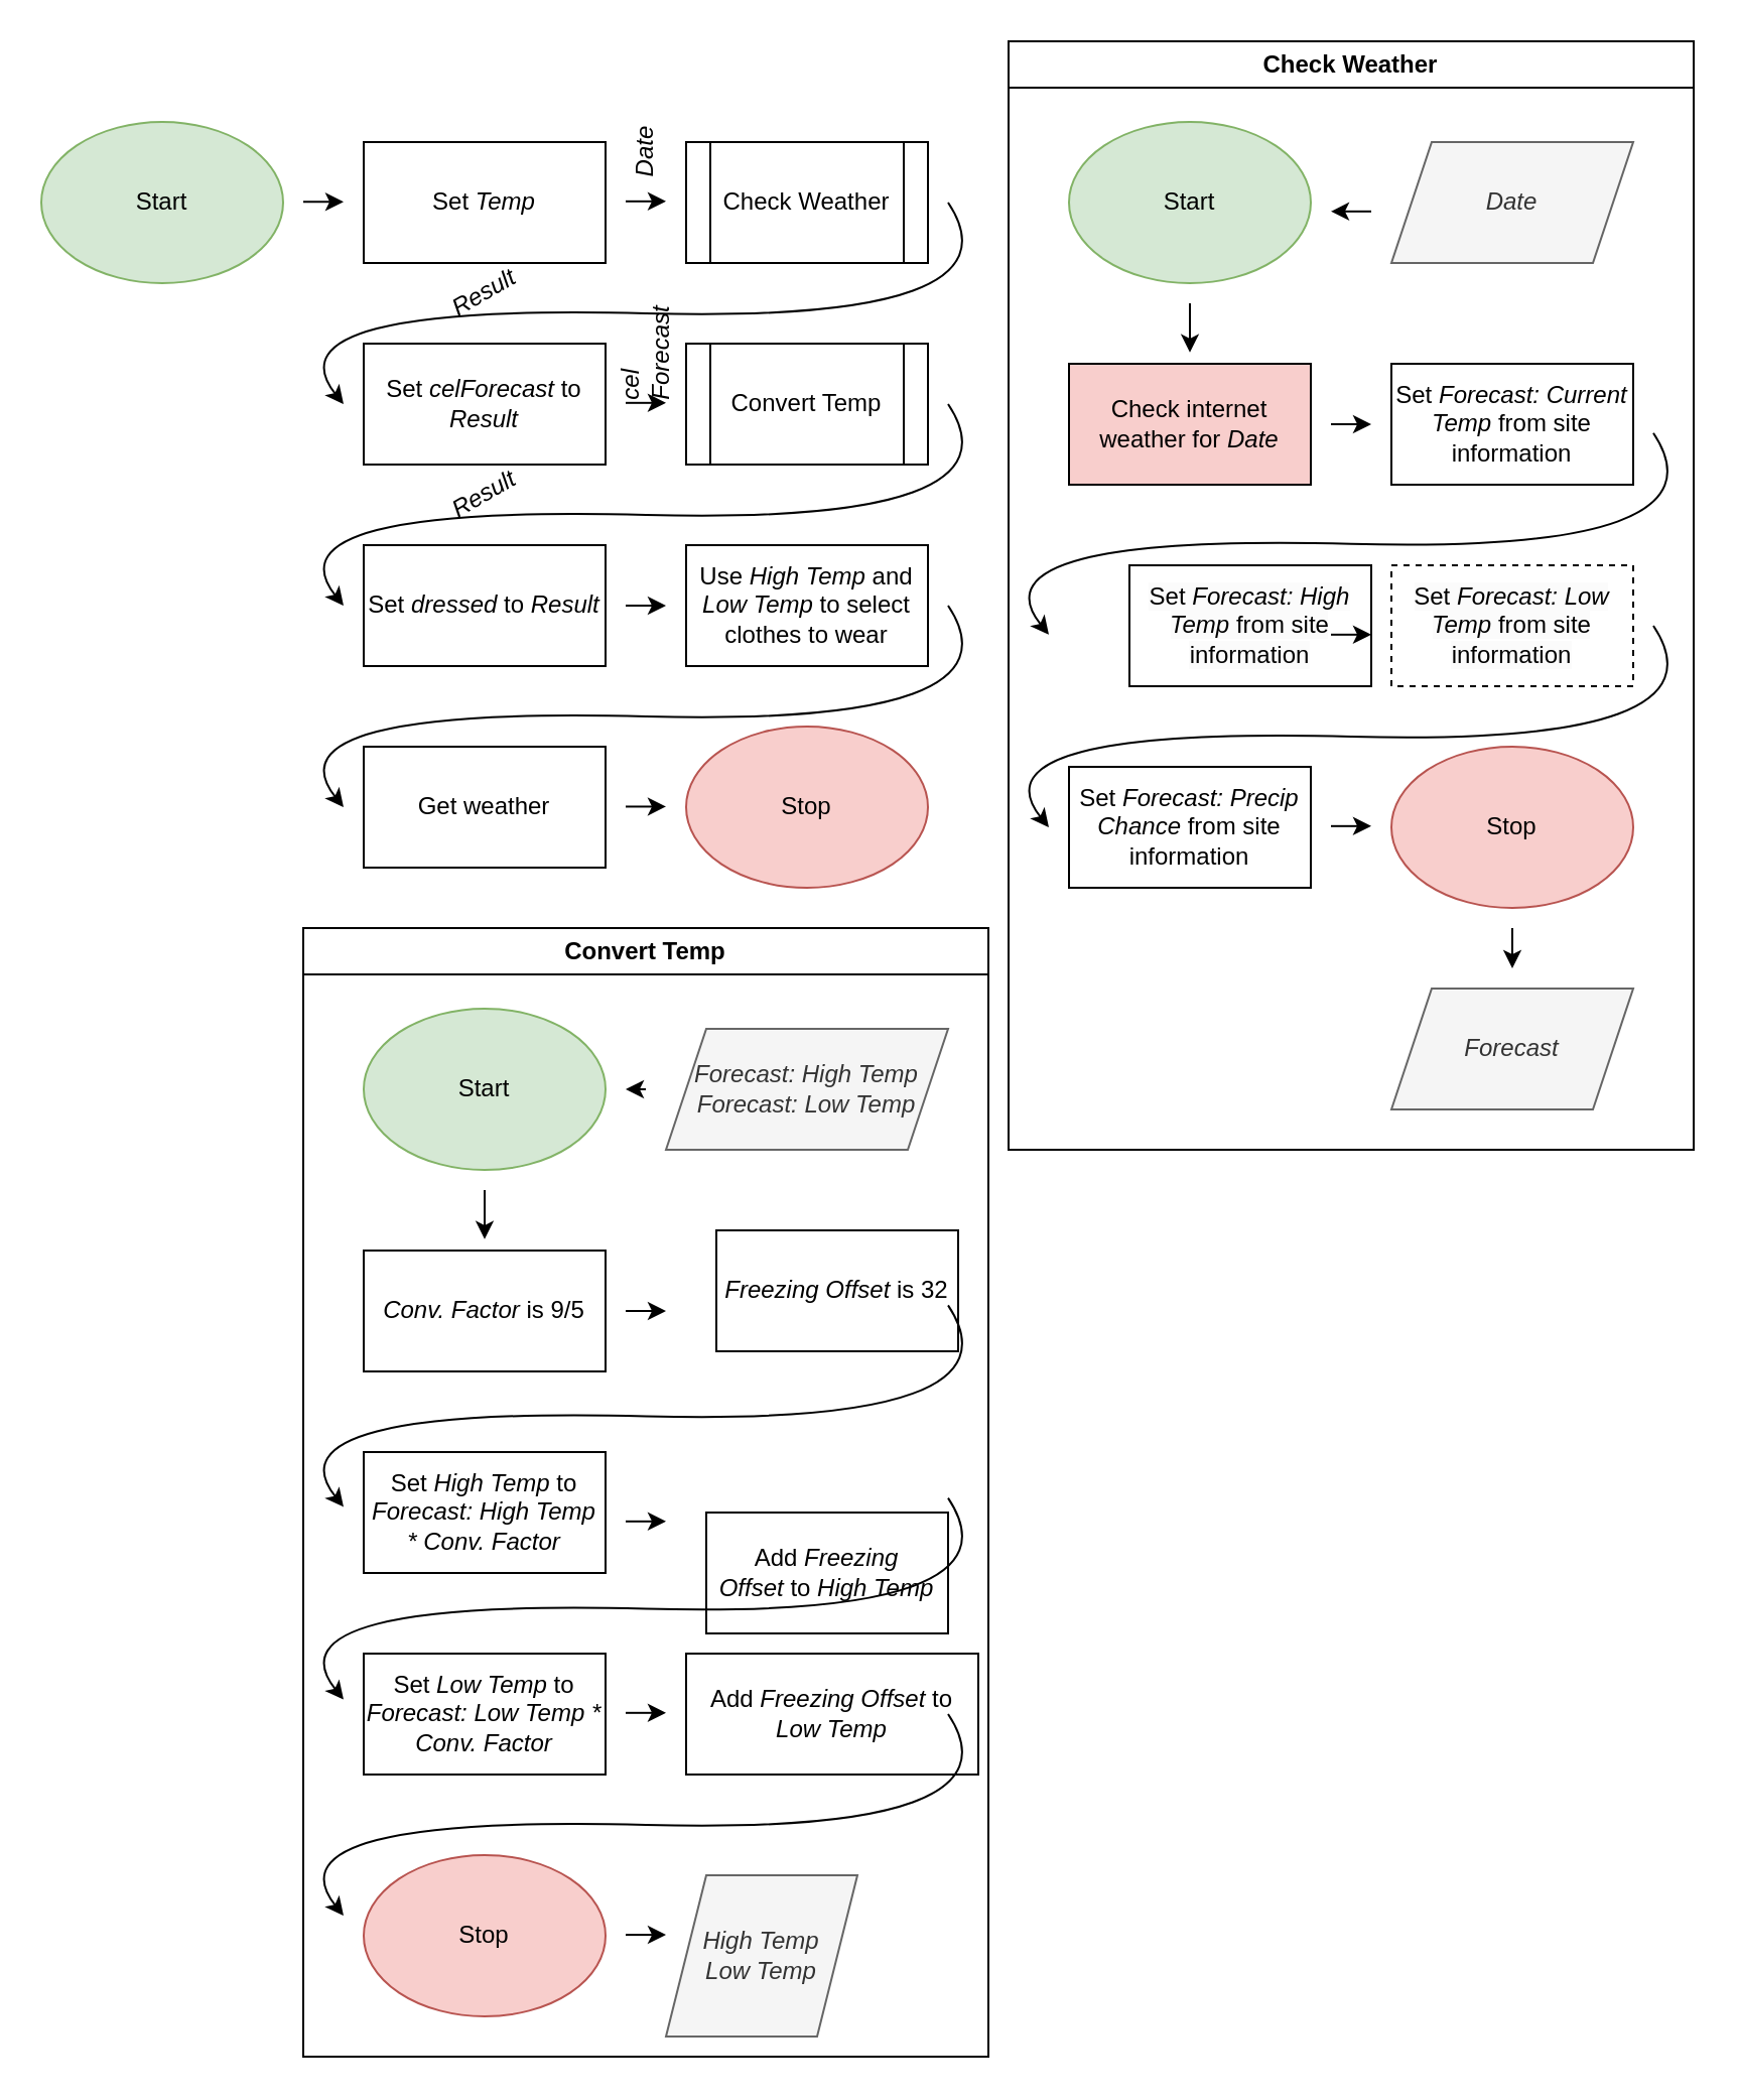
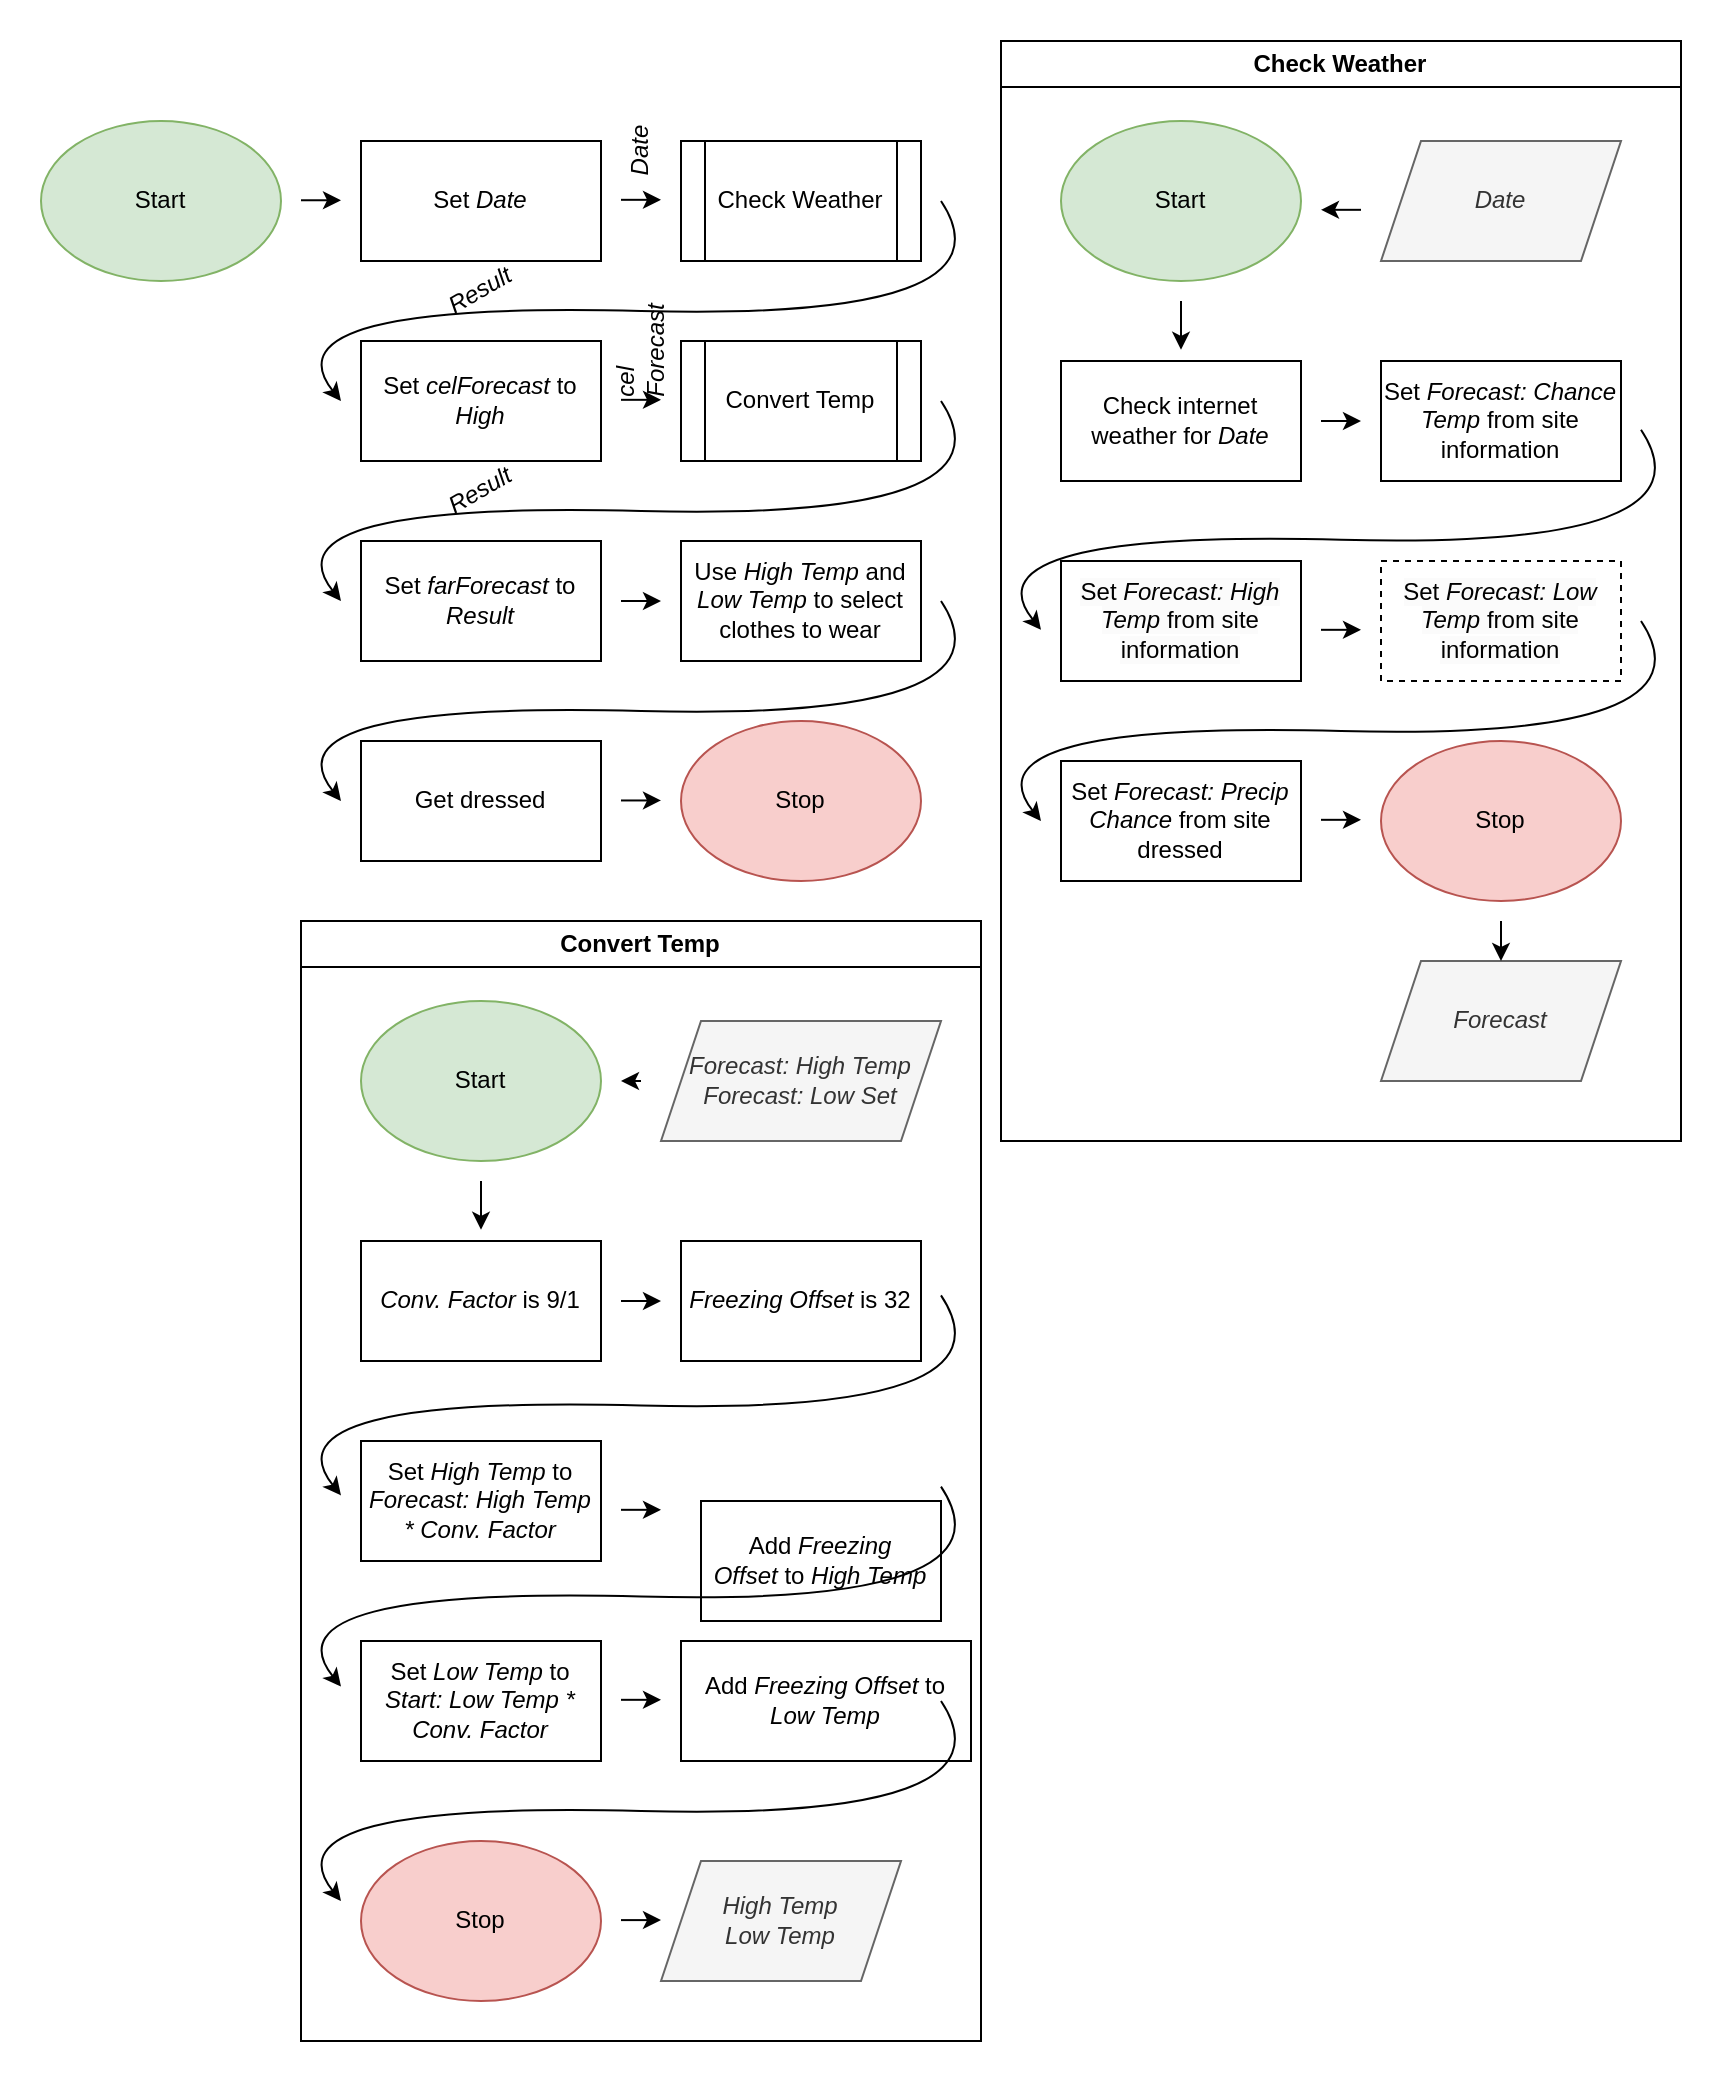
- <mxCell id="21" value="Set &lt;i&gt;Temp&lt;/i&gt;" style="rounded=0;whiteSpace=wrap;html=1;" vertex="1" parent="1"><mxGeometry x="180" y="70" width="120" height="60" as="geometry" /></mxCell>
+ <mxCell id="21" value="Set &lt;i&gt;Date&lt;/i&gt;" style="rounded=0;whiteSpace=wrap;html=1;" vertex="1" parent="1"><mxGeometry x="180" y="70" width="120" height="60" as="geometry" /></mxCell>
- <mxCell id="23" value="Set &lt;i&gt;celForecast&lt;/i&gt;&amp;nbsp;to &lt;i&gt;Result&lt;/i&gt;" style="rounded=0;whiteSpace=wrap;html=1;" vertex="1" parent="1"><mxGeometry x="180" y="170" width="120" height="60" as="geometry" /></mxCell>
+ <mxCell id="23" value="Set &lt;i&gt;celForecast&lt;/i&gt;&amp;nbsp;to &lt;i&gt;High&lt;/i&gt;" style="rounded=0;whiteSpace=wrap;html=1;" vertex="1" parent="1"><mxGeometry x="180" y="170" width="120" height="60" as="geometry" /></mxCell>
- <mxCell id="4" value="Check internet weather for &lt;i&gt;Date&lt;/i&gt;" style="rounded=0;whiteSpace=wrap;html=1;fillColor=#f8cecc;" vertex="1" parent="2"><mxGeometry x="30" y="160" width="120" height="60" as="geometry" /></mxCell>
+ <mxCell id="4" value="Check internet weather for &lt;i&gt;Date&lt;/i&gt;" style="rounded=0;whiteSpace=wrap;html=1;" vertex="1" parent="2"><mxGeometry x="30" y="160" width="120" height="60" as="geometry" /></mxCell>
- <mxCell id="5" value="Set &lt;i&gt;Forecast: Current Temp &lt;/i&gt;from site information" style="rounded=0;whiteSpace=wrap;html=1;" vertex="1" parent="2"><mxGeometry x="190" y="160" width="120" height="60" as="geometry" /></mxCell>
+ <mxCell id="5" value="Set &lt;i&gt;Forecast: Chance Temp &lt;/i&gt;from site information" style="rounded=0;whiteSpace=wrap;html=1;" vertex="1" parent="2"><mxGeometry x="190" y="160" width="120" height="60" as="geometry" /></mxCell>
- <mxCell id="52" value="Set &lt;i&gt;dressed &lt;/i&gt;to &lt;i&gt;Result&lt;/i&gt;" style="rounded=0;whiteSpace=wrap;html=1;" vertex="1" parent="1"><mxGeometry x="180" y="270" width="120" height="60" as="geometry" /></mxCell>
+ <mxCell id="52" value="Set &lt;i&gt;farForecast &lt;/i&gt;to &lt;i&gt;Result&lt;/i&gt;" style="rounded=0;whiteSpace=wrap;html=1;" vertex="1" parent="1"><mxGeometry x="180" y="270" width="120" height="60" as="geometry" /></mxCell>
- <mxCell id="6" value="&lt;span style=&quot;color: rgb(0, 0, 0); font-family: Helvetica; font-size: 12px; font-style: normal; font-variant-ligatures: normal; font-variant-caps: normal; font-weight: 400; letter-spacing: normal; orphans: 2; text-align: center; text-indent: 0px; text-transform: none; widows: 2; word-spacing: 0px; -webkit-text-stroke-width: 0px; background-color: rgb(251, 251, 251); text-decoration-thickness: initial; text-decoration-style: initial; text-decoration-color: initial; float: none; display: inline !important;&quot;&gt;Set&lt;span&gt;&amp;nbsp;&lt;/span&gt;&lt;/span&gt;&lt;i style=&quot;border-color: var(--border-color); color: rgb(0, 0, 0); font-family: Helvetica; font-size: 12px; font-variant-ligatures: normal; font-variant-caps: normal; font-weight: 400; letter-spacing: normal; orphans: 2; text-align: center; text-indent: 0px; text-transform: none; widows: 2; word-spacing: 0px; -webkit-text-stroke-width: 0px; background-color: rgb(251, 251, 251); text-decoration-thickness: initial; text-decoration-style: initial; text-decoration-color: initial;&quot;&gt;Forecast: High Temp&lt;span&gt;&amp;nbsp;&lt;/span&gt;&lt;/i&gt;&lt;span style=&quot;color: rgb(0, 0, 0); font-family: Helvetica; font-size: 12px; font-style: normal; font-variant-ligatures: normal; font-variant-caps: normal; font-weight: 400; letter-spacing: normal; orphans: 2; text-align: center; text-indent: 0px; text-transform: none; widows: 2; word-spacing: 0px; -webkit-text-stroke-width: 0px; background-color: rgb(251, 251, 251); text-decoration-thickness: initial; text-decoration-style: initial; text-decoration-color: initial; float: none; display: inline !important;&quot;&gt;from site information&lt;/span&gt;" style="rounded=0;whiteSpace=wrap;html=1;" vertex="1" parent="2"><mxGeometry x="60" y="260" width="120" height="60" as="geometry" /></mxCell>
+ <mxCell id="6" value="&lt;span style=&quot;color: rgb(0, 0, 0); font-family: Helvetica; font-size: 12px; font-style: normal; font-variant-ligatures: normal; font-variant-caps: normal; font-weight: 400; letter-spacing: normal; orphans: 2; text-align: center; text-indent: 0px; text-transform: none; widows: 2; word-spacing: 0px; -webkit-text-stroke-width: 0px; background-color: rgb(251, 251, 251); text-decoration-thickness: initial; text-decoration-style: initial; text-decoration-color: initial; float: none; display: inline !important;&quot;&gt;Set&lt;span&gt;&amp;nbsp;&lt;/span&gt;&lt;/span&gt;&lt;i style=&quot;border-color: var(--border-color); color: rgb(0, 0, 0); font-family: Helvetica; font-size: 12px; font-variant-ligatures: normal; font-variant-caps: normal; font-weight: 400; letter-spacing: normal; orphans: 2; text-align: center; text-indent: 0px; text-transform: none; widows: 2; word-spacing: 0px; -webkit-text-stroke-width: 0px; background-color: rgb(251, 251, 251); text-decoration-thickness: initial; text-decoration-style: initial; text-decoration-color: initial;&quot;&gt;Forecast: High Temp&lt;span&gt;&amp;nbsp;&lt;/span&gt;&lt;/i&gt;&lt;span style=&quot;color: rgb(0, 0, 0); font-family: Helvetica; font-size: 12px; font-style: normal; font-variant-ligatures: normal; font-variant-caps: normal; font-weight: 400; letter-spacing: normal; orphans: 2; text-align: center; text-indent: 0px; text-transform: none; widows: 2; word-spacing: 0px; -webkit-text-stroke-width: 0px; background-color: rgb(251, 251, 251); text-decoration-thickness: initial; text-decoration-style: initial; text-decoration-color: initial; float: none; display: inline !important;&quot;&gt;from site information&lt;/span&gt;" style="rounded=0;whiteSpace=wrap;html=1;" vertex="1" parent="2"><mxGeometry x="30" y="260" width="120" height="60" as="geometry" /></mxCell>
- <mxCell id="57" value="Get weather" style="rounded=0;whiteSpace=wrap;html=1;" vertex="1" parent="1"><mxGeometry x="180" y="370" width="120" height="60" as="geometry" /></mxCell>
+ <mxCell id="57" value="Get dressed" style="rounded=0;whiteSpace=wrap;html=1;" vertex="1" parent="1"><mxGeometry x="180" y="370" width="120" height="60" as="geometry" /></mxCell>
- <mxCell id="8" value="Set&amp;nbsp;&lt;i style=&quot;border-color: var(--border-color);&quot;&gt;Forecast: Precip Chance&amp;nbsp;&lt;/i&gt;from site information" style="rounded=0;whiteSpace=wrap;html=1;" vertex="1" parent="2"><mxGeometry x="30" y="360" width="120" height="60" as="geometry" /></mxCell>
+ <mxCell id="8" value="Set&amp;nbsp;&lt;i style=&quot;border-color: var(--border-color);&quot;&gt;Forecast: Precip Chance&amp;nbsp;&lt;/i&gt;from site dressed" style="rounded=0;whiteSpace=wrap;html=1;" vertex="1" parent="2"><mxGeometry x="30" y="360" width="120" height="60" as="geometry" /></mxCell>
- <mxCell id="10" value="&lt;i&gt;Forecast&lt;/i&gt;" style="shape=parallelogram;perimeter=parallelogramPerimeter;whiteSpace=wrap;html=1;fixedSize=1;fillColor=#f5f5f5;fontColor=#333333;strokeColor=#666666;" vertex="1" parent="2"><mxGeometry x="190" y="470" width="120" height="60" as="geometry" /></mxCell>
+ <mxCell id="10" value="&lt;i&gt;Forecast&lt;/i&gt;" style="shape=parallelogram;perimeter=parallelogramPerimeter;whiteSpace=wrap;html=1;fixedSize=1;fillColor=#f5f5f5;fontColor=#333333;strokeColor=#666666;" vertex="1" parent="2"><mxGeometry x="190" y="460" width="120" height="60" as="geometry" /></mxCell>
- <mxCell id="30" value="&lt;i&gt;Forecast: High Temp&lt;br&gt;Forecast: Low Temp&lt;br&gt;&lt;/i&gt;" style="shape=parallelogram;perimeter=parallelogramPerimeter;whiteSpace=wrap;html=1;fixedSize=1;fillColor=#f5f5f5;fontColor=#333333;strokeColor=#666666;" vertex="1" parent="29"><mxGeometry x="180" y="50" width="140" height="60" as="geometry" /></mxCell>
+ <mxCell id="30" value="&lt;i&gt;Forecast: High Temp&lt;br&gt;Forecast: Low Set&lt;br&gt;&lt;/i&gt;" style="shape=parallelogram;perimeter=parallelogramPerimeter;whiteSpace=wrap;html=1;fixedSize=1;fillColor=#f5f5f5;fontColor=#333333;strokeColor=#666666;" vertex="1" parent="29"><mxGeometry x="180" y="50" width="140" height="60" as="geometry" /></mxCell>
- <mxCell id="33" value="&lt;i&gt;Freezing Offset &lt;/i&gt;is 32" style="rounded=0;whiteSpace=wrap;html=1;" vertex="1" parent="29"><mxGeometry x="205" y="150" width="120" height="60" as="geometry" /></mxCell>
+ <mxCell id="33" value="&lt;i&gt;Freezing Offset &lt;/i&gt;is 32" style="rounded=0;whiteSpace=wrap;html=1;" vertex="1" parent="29"><mxGeometry x="190" y="160" width="120" height="60" as="geometry" /></mxCell>
- <mxCell id="32" value="&lt;i&gt;Conv. Factor&lt;/i&gt;&amp;nbsp;is 9/5" style="rounded=0;whiteSpace=wrap;html=1;" vertex="1" parent="29"><mxGeometry x="30" y="160" width="120" height="60" as="geometry" /></mxCell>
+ <mxCell id="32" value="&lt;i&gt;Conv. Factor&lt;/i&gt;&amp;nbsp;is 9/1" style="rounded=0;whiteSpace=wrap;html=1;" vertex="1" parent="29"><mxGeometry x="30" y="160" width="120" height="60" as="geometry" /></mxCell>
- <mxCell id="36" value="Set &lt;i&gt;Low Temp&lt;/i&gt;&amp;nbsp;to &lt;i&gt;Forecast: Low Temp * Conv. Factor&lt;/i&gt;" style="rounded=0;whiteSpace=wrap;html=1;" vertex="1" parent="29"><mxGeometry x="30" y="360" width="120" height="60" as="geometry" /></mxCell>
+ <mxCell id="36" value="Set &lt;i&gt;Low Temp&lt;/i&gt;&amp;nbsp;to &lt;i&gt;Start: Low Temp * Conv. Factor&lt;/i&gt;" style="rounded=0;whiteSpace=wrap;html=1;" vertex="1" parent="29"><mxGeometry x="30" y="360" width="120" height="60" as="geometry" /></mxCell>
- <mxCell id="39" value="&lt;i&gt;High Temp&lt;br&gt;Low Temp&lt;br&gt;&lt;/i&gt;" style="shape=parallelogram;perimeter=parallelogramPerimeter;whiteSpace=wrap;html=1;fixedSize=1;fillColor=#f5f5f5;fontColor=#333333;strokeColor=#666666;" vertex="1" parent="29"><mxGeometry x="180" y="470" width="95" height="80" as="geometry" /></mxCell>
+ <mxCell id="39" value="&lt;i&gt;High Temp&lt;br&gt;Low Temp&lt;br&gt;&lt;/i&gt;" style="shape=parallelogram;perimeter=parallelogramPerimeter;whiteSpace=wrap;html=1;fixedSize=1;fillColor=#f5f5f5;fontColor=#333333;strokeColor=#666666;" vertex="1" parent="29"><mxGeometry x="180" y="470" width="120" height="60" as="geometry" /></mxCell>
